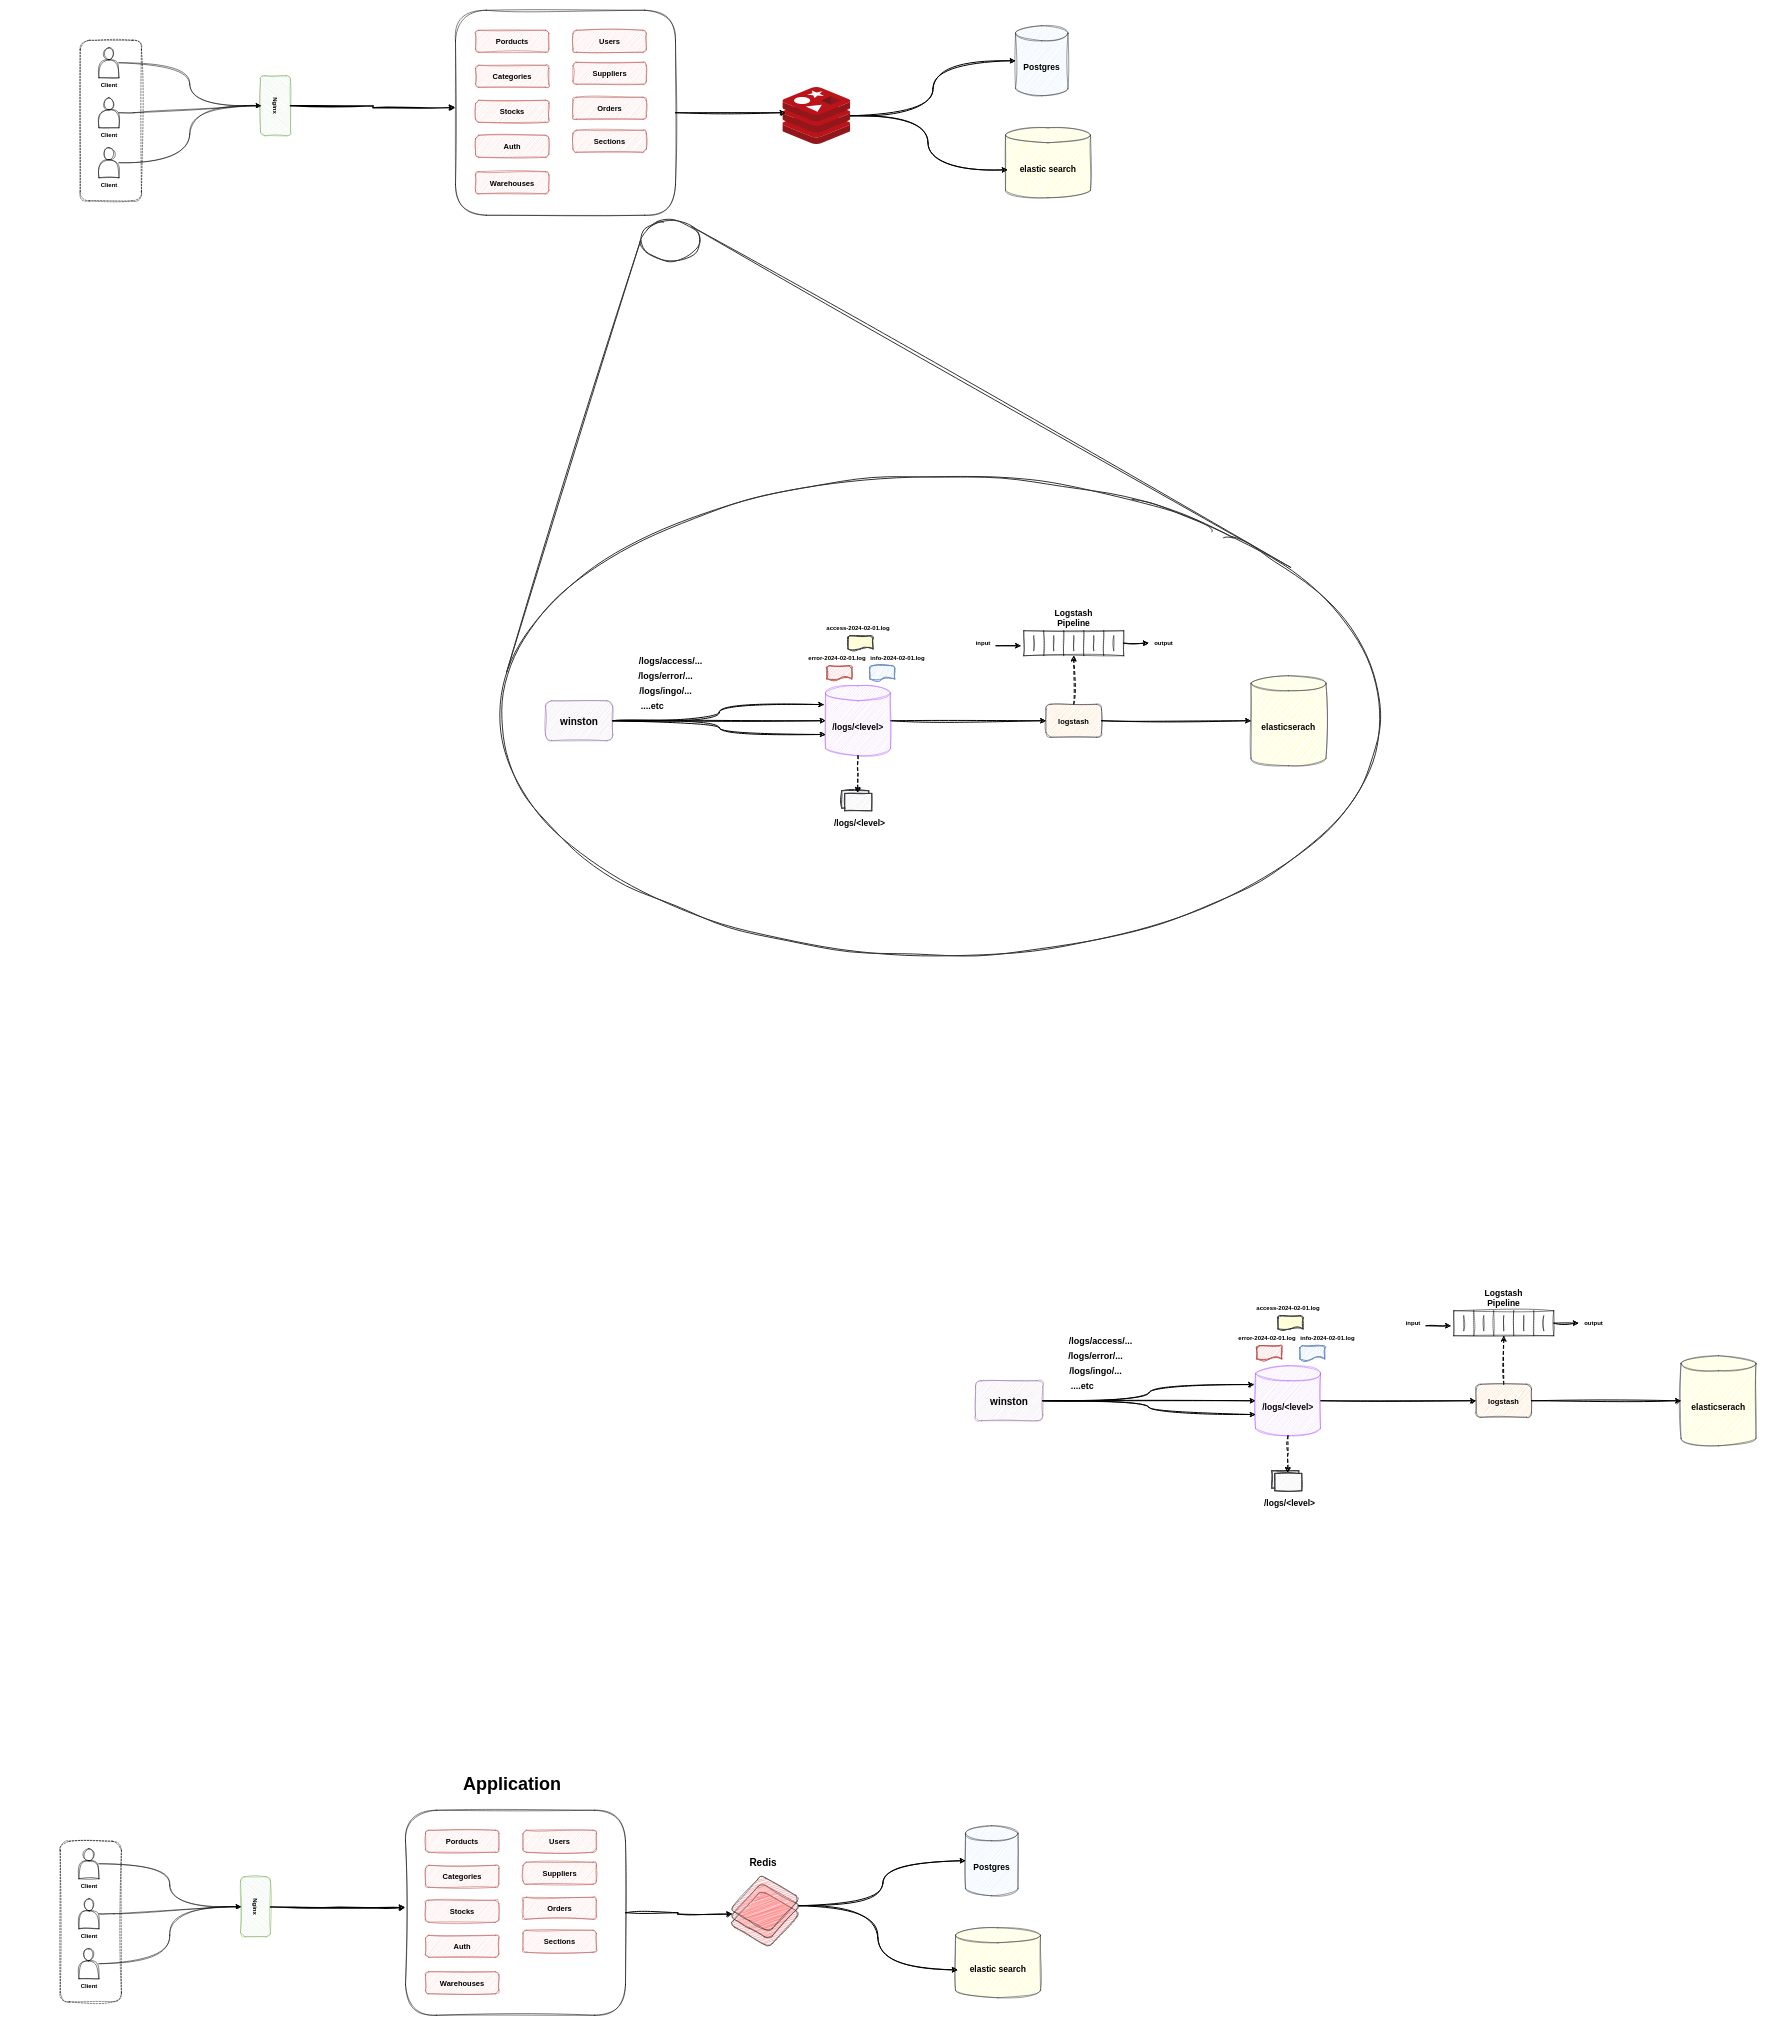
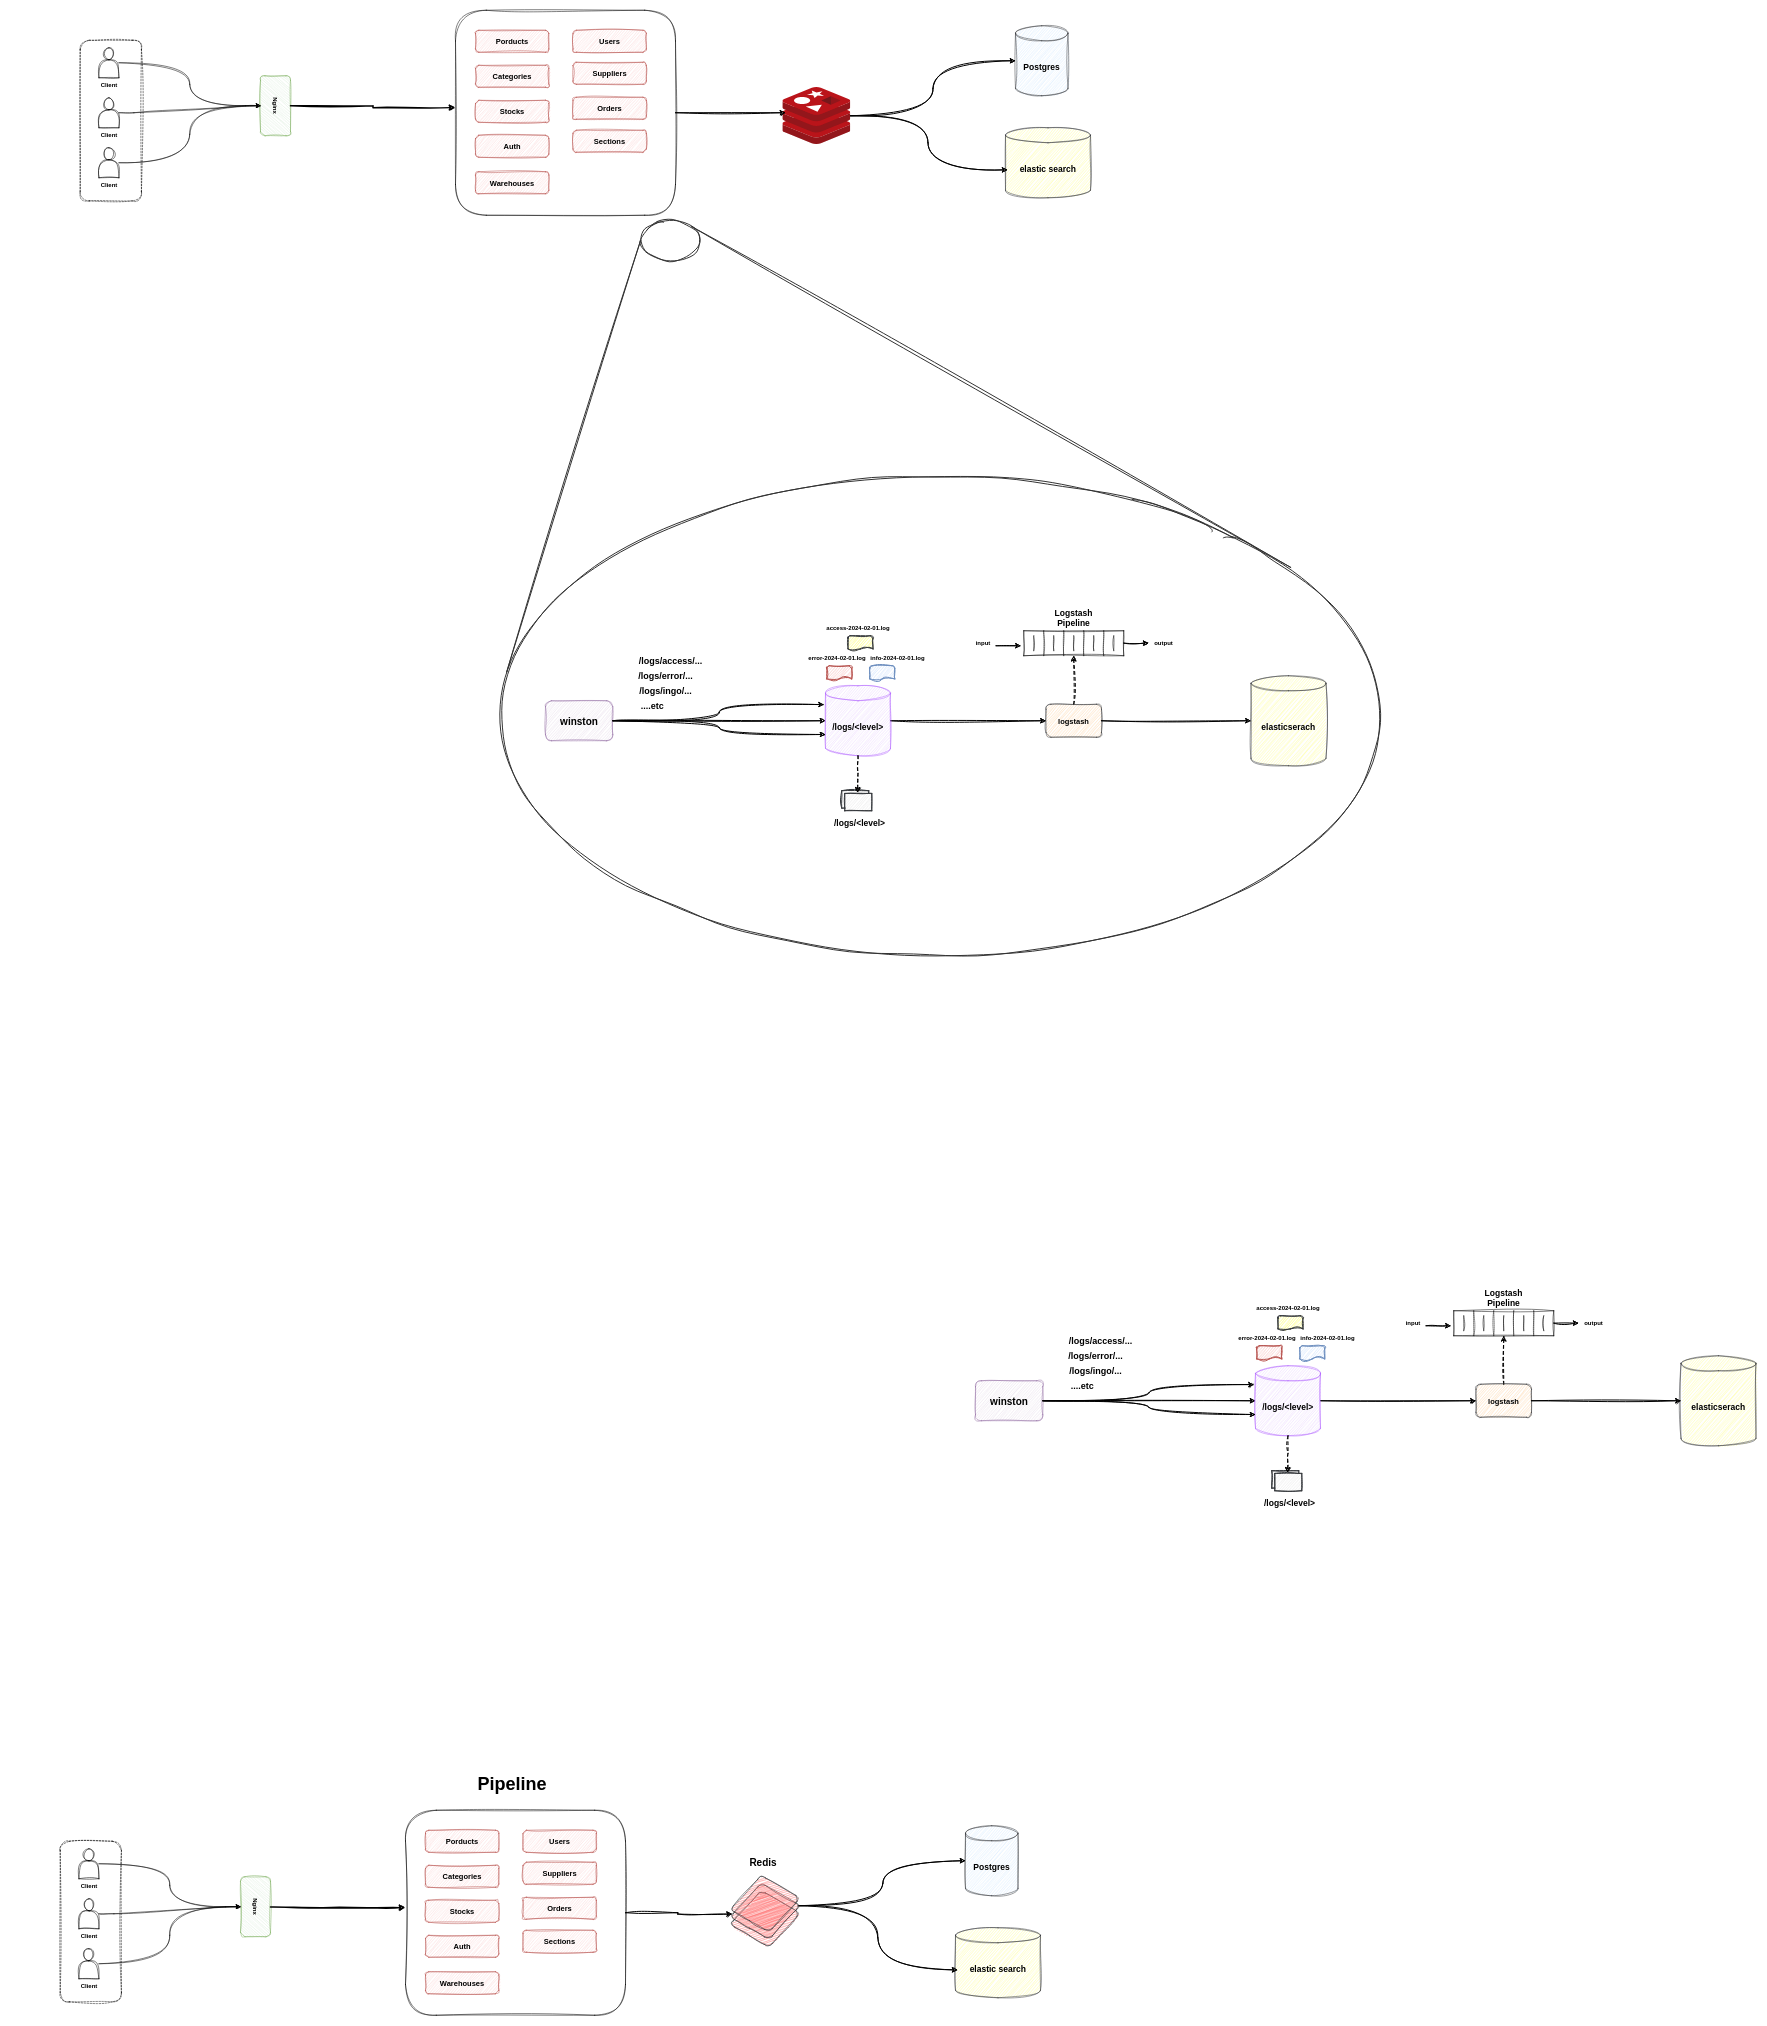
- <mxCell id="90" value="Application" style="text;html=1;align=center;verticalAlign=middle;resizable=0;points=[];autosize=1;strokeColor=none;fillColor=none;fontFamily=Helvetica;fontSize=36;fontStyle=1" vertex="1" parent="1"><mxGeometry x="923.34" y="3536" width="200" height="60" as="geometry" /></mxCell>
+ <mxCell id="90" value="Pipeline" style="text;html=1;align=center;verticalAlign=middle;resizable=0;points=[];autosize=1;strokeColor=none;fillColor=none;fontFamily=Helvetica;fontSize=36;fontStyle=1" vertex="1" parent="1"><mxGeometry x="923.34" y="3536" width="200" height="60" as="geometry" /></mxCell>
